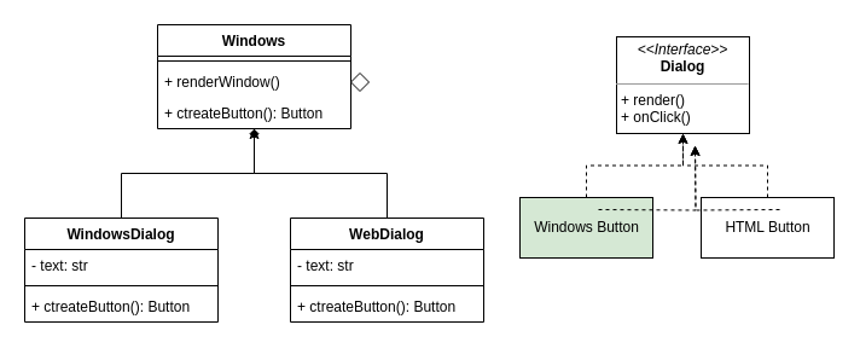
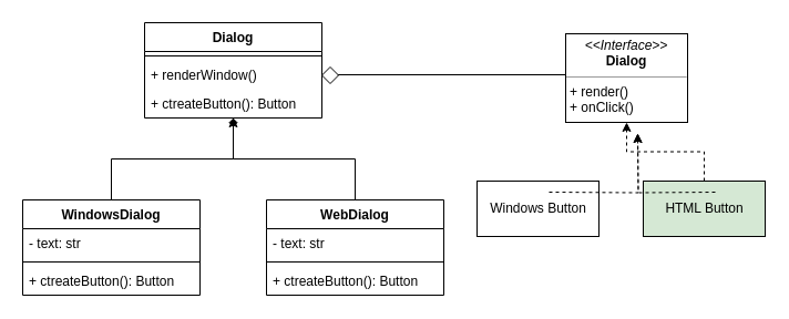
- <mxCell id="2" value="Windows" style="swimlane;fontStyle=1;align=center;verticalAlign=top;childLayout=stackLayout;horizontal=1;startSize=26;horizontalStack=0;resizeParent=1;resizeParentMax=0;resizeLast=0;collapsible=1;marginBottom=0;" parent="1" vertex="1"><mxGeometry x="130" y="20" width="160" height="86" as="geometry"><mxRectangle x="130" y="330" width="70" height="26" as="alternateBounds" /></mxGeometry></mxCell>
+ <mxCell id="2" value="Dialog" style="swimlane;fontStyle=1;align=center;verticalAlign=top;childLayout=stackLayout;horizontal=1;startSize=26;horizontalStack=0;resizeParent=1;resizeParentMax=0;resizeLast=0;collapsible=1;marginBottom=0;" parent="1" vertex="1"><mxGeometry x="130" y="20" width="160" height="86" as="geometry"><mxRectangle x="130" y="330" width="70" height="26" as="alternateBounds" /></mxGeometry></mxCell>
+ <mxCell id="21" style="edgeStyle=orthogonalEdgeStyle;rounded=0;orthogonalLoop=1;jettySize=auto;html=1;exitX=0;exitY=0.5;exitDx=0;exitDy=0;entryX=1;entryY=0.5;entryDx=0;entryDy=0;" parent="1" source="16" target="4" edge="1"><mxGeometry relative="1" as="geometry"><Array as="points"><mxPoint x="510" y="67" /></Array></mxGeometry></mxCell>
- <mxCell id="17" style="edgeStyle=orthogonalEdgeStyle;rounded=0;orthogonalLoop=1;jettySize=auto;html=1;exitX=0.5;exitY=0;exitDx=0;exitDy=0;entryX=0.5;entryY=1;entryDx=0;entryDy=0;dashed=1;" parent="1" source="18" target="16" edge="1"><mxGeometry relative="1" as="geometry" /></mxCell>
- <mxCell id="18" value="Windows Button" style="html=1;fillColor=#d5e8d4;" parent="1" vertex="1"><mxGeometry x="430" y="163" width="110" height="50" as="geometry" /></mxCell>
+ <mxCell id="18" value="Windows Button" style="html=1;" parent="1" vertex="1"><mxGeometry x="430" y="163" width="110" height="50" as="geometry" /></mxCell>
- <mxCell id="20" value="HTML Button" style="html=1;" parent="1" vertex="1"><mxGeometry x="580" y="163" width="110" height="50" as="geometry" /></mxCell>
+ <mxCell id="20" value="HTML Button" style="html=1;fillColor=#d5e8d4;" parent="1" vertex="1"><mxGeometry x="580" y="163" width="110" height="50" as="geometry" /></mxCell>
